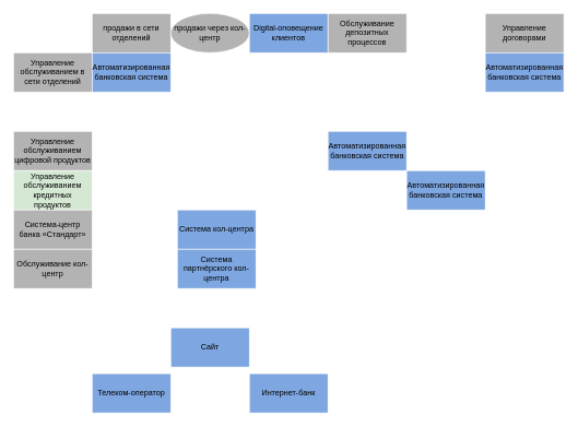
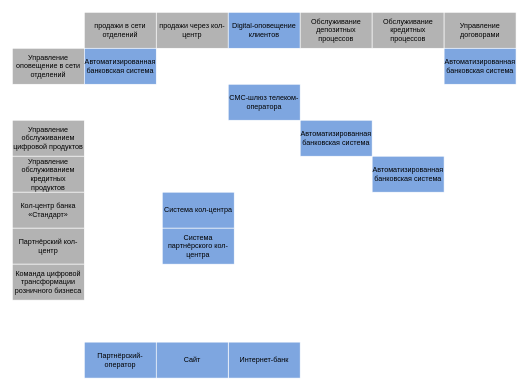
- <mxCell id="3" value="продажи через кол-центр" style="ellipse;whiteSpace=wrap;html=1;fillColor=#B3B3B3;strokeColor=#FFFFFF;" vertex="1" parent="1"><mxGeometry x="260" y="20" width="120" height="60" as="geometry" /></mxCell>
+ <mxCell id="3" value="продажи через кол-центр" style="rounded=0;whiteSpace=wrap;html=1;fillColor=#B3B3B3;strokeColor=#FFFFFF;" vertex="1" parent="1"><mxGeometry x="260" y="20" width="120" height="60" as="geometry" /></mxCell>
+ <mxCell id="6" value="Обслуживание кредитных процессов" style="rounded=0;whiteSpace=wrap;html=1;fillColor=#B3B3B3;strokeColor=#FFFFFF;" vertex="1" parent="1"><mxGeometry x="620" y="20" width="120" height="60" as="geometry" /></mxCell>
- <mxCell id="8" value="Управление обслуживанием в сети отделений" style="rounded=0;whiteSpace=wrap;html=1;fillColor=#B3B3B3;strokeColor=#FFFFFF;" vertex="1" parent="1"><mxGeometry y="80" width="120" height="60" as="geometry" x="20" /></mxCell>
+ <mxCell id="8" value="Управление оповещение в сети отделений" style="rounded=0;whiteSpace=wrap;html=1;fillColor=#B3B3B3;strokeColor=#FFFFFF;" vertex="1" parent="1"><mxGeometry y="80" width="120" height="60" as="geometry" x="20" /></mxCell>
+ <mxCell id="19" value="СМС-шлюз телеком-оператора" style="rounded=0;whiteSpace=wrap;html=1;fillColor=#7EA6E0;strokeColor=#FFFFFF;" vertex="1" parent="1"><mxGeometry x="380" y="140" width="120" height="60" as="geometry" /></mxCell>
- <mxCell id="10" value="Управление обслуживанием кредитных продуктов" style="rounded=0;whiteSpace=wrap;html=1;fillColor=#d5e8d4;strokeColor=#FFFFFF;" vertex="1" parent="1"><mxGeometry y="260" width="120" height="60" as="geometry" x="20" /></mxCell>
+ <mxCell id="10" value="Управление обслуживанием кредитных продуктов" style="rounded=0;whiteSpace=wrap;html=1;fillColor=#B3B3B3;strokeColor=#FFFFFF;" vertex="1" parent="1"><mxGeometry y="260" width="120" height="60" as="geometry" x="20" /></mxCell>
- <mxCell id="11" value="Система-центр банка «Стандарт»" style="rounded=0;whiteSpace=wrap;html=1;fillColor=#B3B3B3;strokeColor=#FFFFFF;" vertex="1" parent="1"><mxGeometry y="320" width="120" height="60" as="geometry" x="20" /></mxCell>
+ <mxCell id="11" value="Кол-центр банка «Стандарт»" style="rounded=0;whiteSpace=wrap;html=1;fillColor=#B3B3B3;strokeColor=#FFFFFF;" vertex="1" parent="1"><mxGeometry y="320" width="120" height="60" as="geometry" x="20" /></mxCell>
- <mxCell id="12" value="Обслуживание кол-центр" style="rounded=0;whiteSpace=wrap;html=1;fillColor=#B3B3B3;strokeColor=#FFFFFF;" vertex="1" parent="1"><mxGeometry y="380" width="120" height="60" as="geometry" x="20" /></mxCell>
+ <mxCell id="12" value="Партнёрский кол-центр" style="rounded=0;whiteSpace=wrap;html=1;fillColor=#B3B3B3;strokeColor=#FFFFFF;" vertex="1" parent="1"><mxGeometry y="380" width="120" height="60" as="geometry" x="20" /></mxCell>
+ <mxCell id="13" value="Команда цифровой трансформации розничного бизнеса" style="rounded=0;whiteSpace=wrap;html=1;fillColor=#B3B3B3;strokeColor=#FFFFFF;" vertex="1" parent="1"><mxGeometry y="440" width="120" height="60" as="geometry" x="20" /></mxCell>
- <mxCell id="20" value="Сайт" style="rounded=0;whiteSpace=wrap;html=1;fillColor=#7EA6E0;strokeColor=#FFFFFF;" vertex="1" parent="1"><mxGeometry x="260" y="500" width="120" height="60" as="geometry" /></mxCell>
+ <mxCell id="20" value="Сайт" style="rounded=0;whiteSpace=wrap;html=1;fillColor=#7EA6E0;strokeColor=#FFFFFF;" vertex="1" parent="1"><mxGeometry x="260" y="570" width="120" height="60" as="geometry" /></mxCell>
- <mxCell id="16" value="Телеком-оператор" style="rounded=0;whiteSpace=wrap;html=1;fillColor=#7EA6E0;strokeColor=#FFFFFF;" vertex="1" parent="1"><mxGeometry x="140" y="570" width="120" height="60" as="geometry" /></mxCell>
+ <mxCell id="16" value="Партнёрский-оператор" style="rounded=0;whiteSpace=wrap;html=1;fillColor=#7EA6E0;strokeColor=#FFFFFF;" vertex="1" parent="1"><mxGeometry x="140" y="570" width="120" height="60" as="geometry" /></mxCell>
